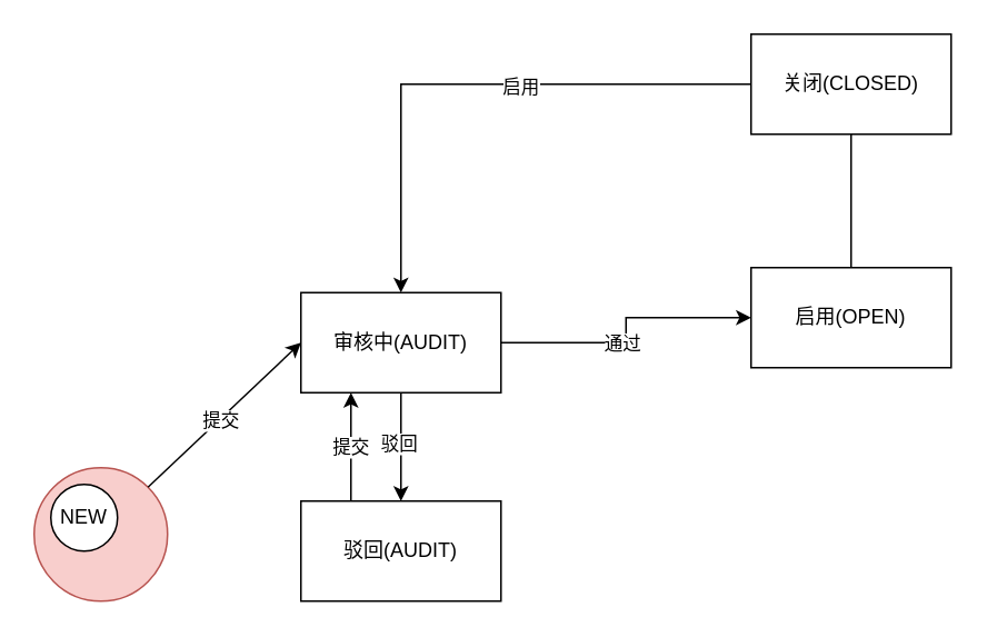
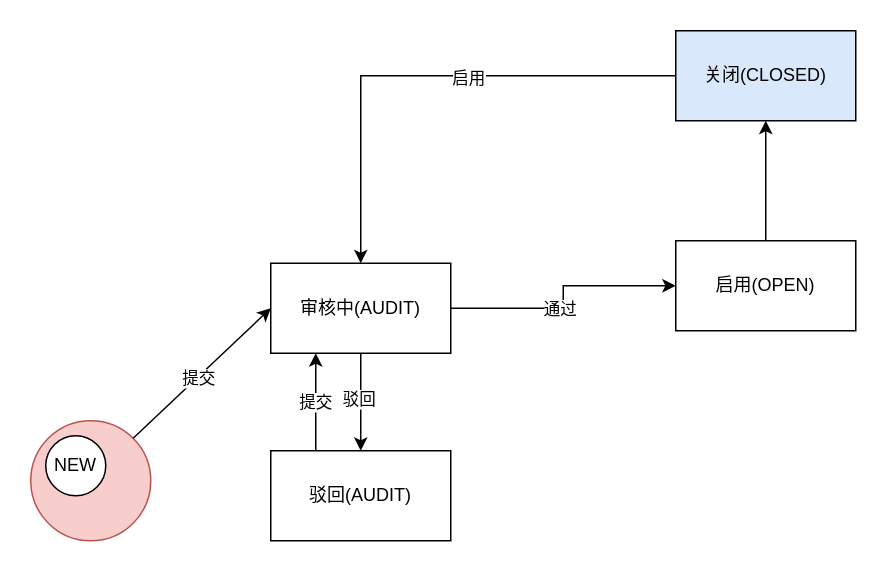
- <mxCell id="17" value="关闭(CLOSED)" style="rounded=0;whiteSpace=wrap;html=1;" vertex="1" parent="1"><mxGeometry x="450" y="20" width="120" height="60" as="geometry" /></mxCell>
+ <mxCell id="17" value="关闭(CLOSED)" style="rounded=0;whiteSpace=wrap;html=1;fillColor=#dae8fc;" vertex="1" parent="1"><mxGeometry x="450" y="20" width="120" height="60" as="geometry" /></mxCell>
- <mxCell id="12" value="" style="edgeStyle=orthogonalEdgeStyle;rounded=0;orthogonalLoop=1;jettySize=auto;html=1;endArrow=none;" edge="1" parent="1" source="13" target="17"><mxGeometry relative="1" as="geometry" /></mxCell>
+ <mxCell id="12" value="" style="edgeStyle=orthogonalEdgeStyle;rounded=0;orthogonalLoop=1;jettySize=auto;html=1;" edge="1" parent="1" source="13" target="17"><mxGeometry relative="1" as="geometry" /></mxCell>
